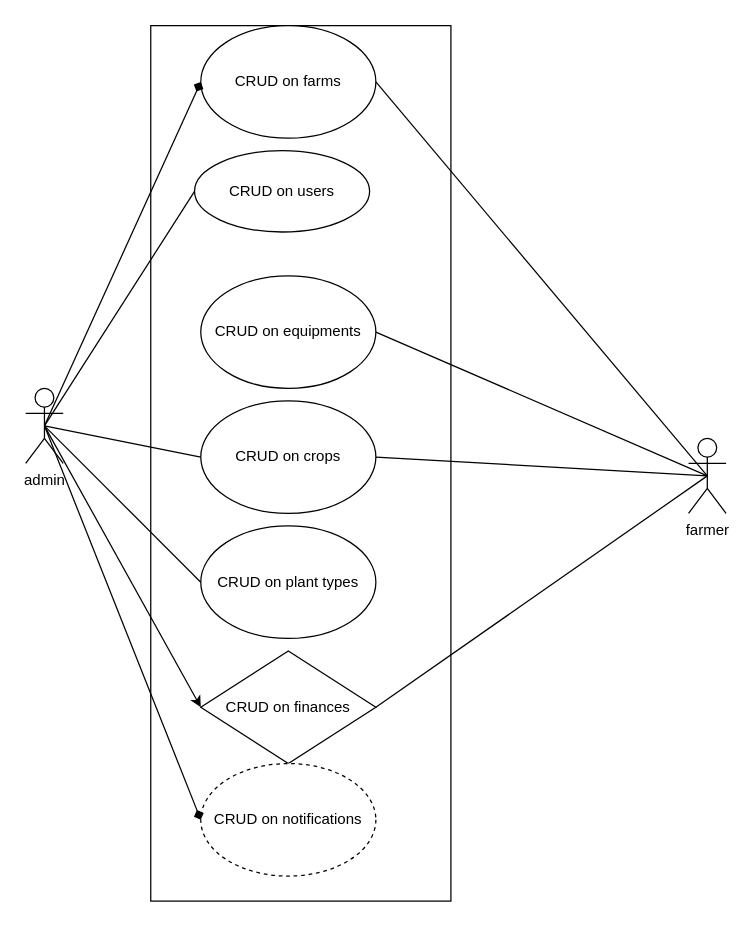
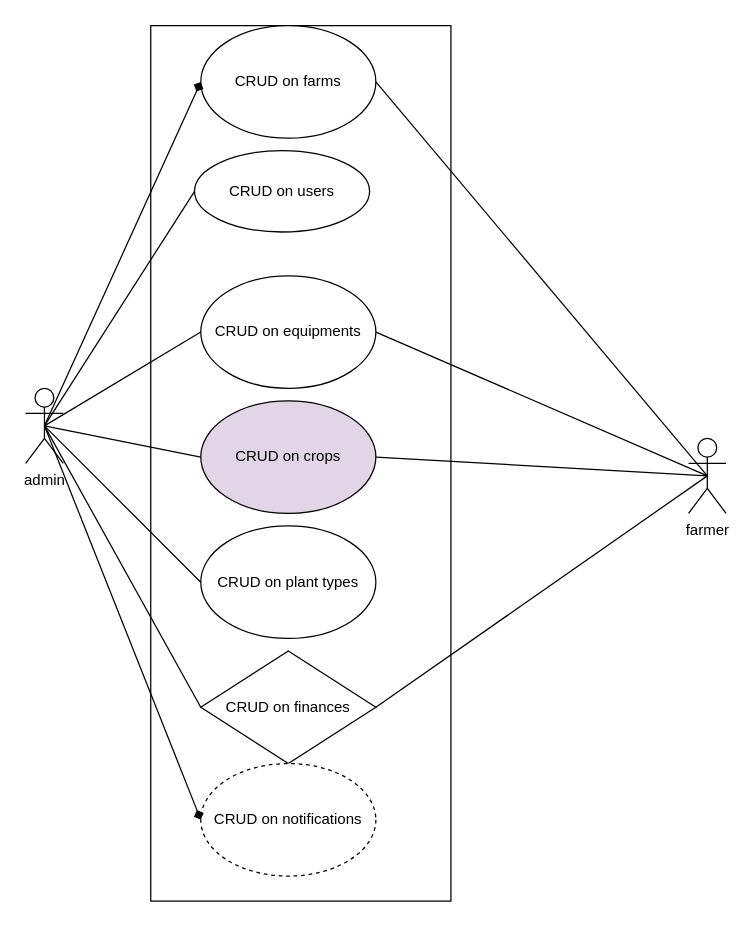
+ <mxCell id="11" value="" style="endArrow=none;html=1;rounded=0;exitX=0.5;exitY=0.5;exitDx=0;exitDy=0;exitPerimeter=0;entryX=0;entryY=0.5;entryDx=0;entryDy=0;" edge="1" parent="1" source="3" target="5"><mxGeometry width="50" height="50" relative="1" as="geometry"><mxPoint x="270" y="430" as="sourcePoint" /><mxPoint x="320" y="380" as="targetPoint" /></mxGeometry></mxCell>
- <mxCell id="8" value="CRUD on crops" style="ellipse;whiteSpace=wrap;html=1;" vertex="1" parent="1"><mxGeometry x="160" y="320" width="140" height="90" as="geometry" /></mxCell>
+ <mxCell id="8" value="CRUD on crops" style="ellipse;whiteSpace=wrap;html=1;fillColor=#e1d5e7;" vertex="1" parent="1"><mxGeometry x="160" y="320" width="140" height="90" as="geometry" /></mxCell>
- <mxCell id="15" value="" style="endArrow=classic;html=1;rounded=0;exitX=0.5;exitY=0.5;exitDx=0;exitDy=0;exitPerimeter=0;entryX=0;entryY=0.5;entryDx=0;entryDy=0;" edge="1" parent="1" source="3" target="9"><mxGeometry width="50" height="50" relative="1" as="geometry"><mxPoint x="270" y="430" as="sourcePoint" /><mxPoint x="320" y="380" as="targetPoint" /></mxGeometry></mxCell>
+ <mxCell id="15" value="" style="endArrow=none;html=1;rounded=0;exitX=0.5;exitY=0.5;exitDx=0;exitDy=0;exitPerimeter=0;entryX=0;entryY=0.5;entryDx=0;entryDy=0;" edge="1" parent="1" source="3" target="9"><mxGeometry width="50" height="50" relative="1" as="geometry"><mxPoint x="270" y="430" as="sourcePoint" /><mxPoint x="320" y="380" as="targetPoint" /></mxGeometry></mxCell>
